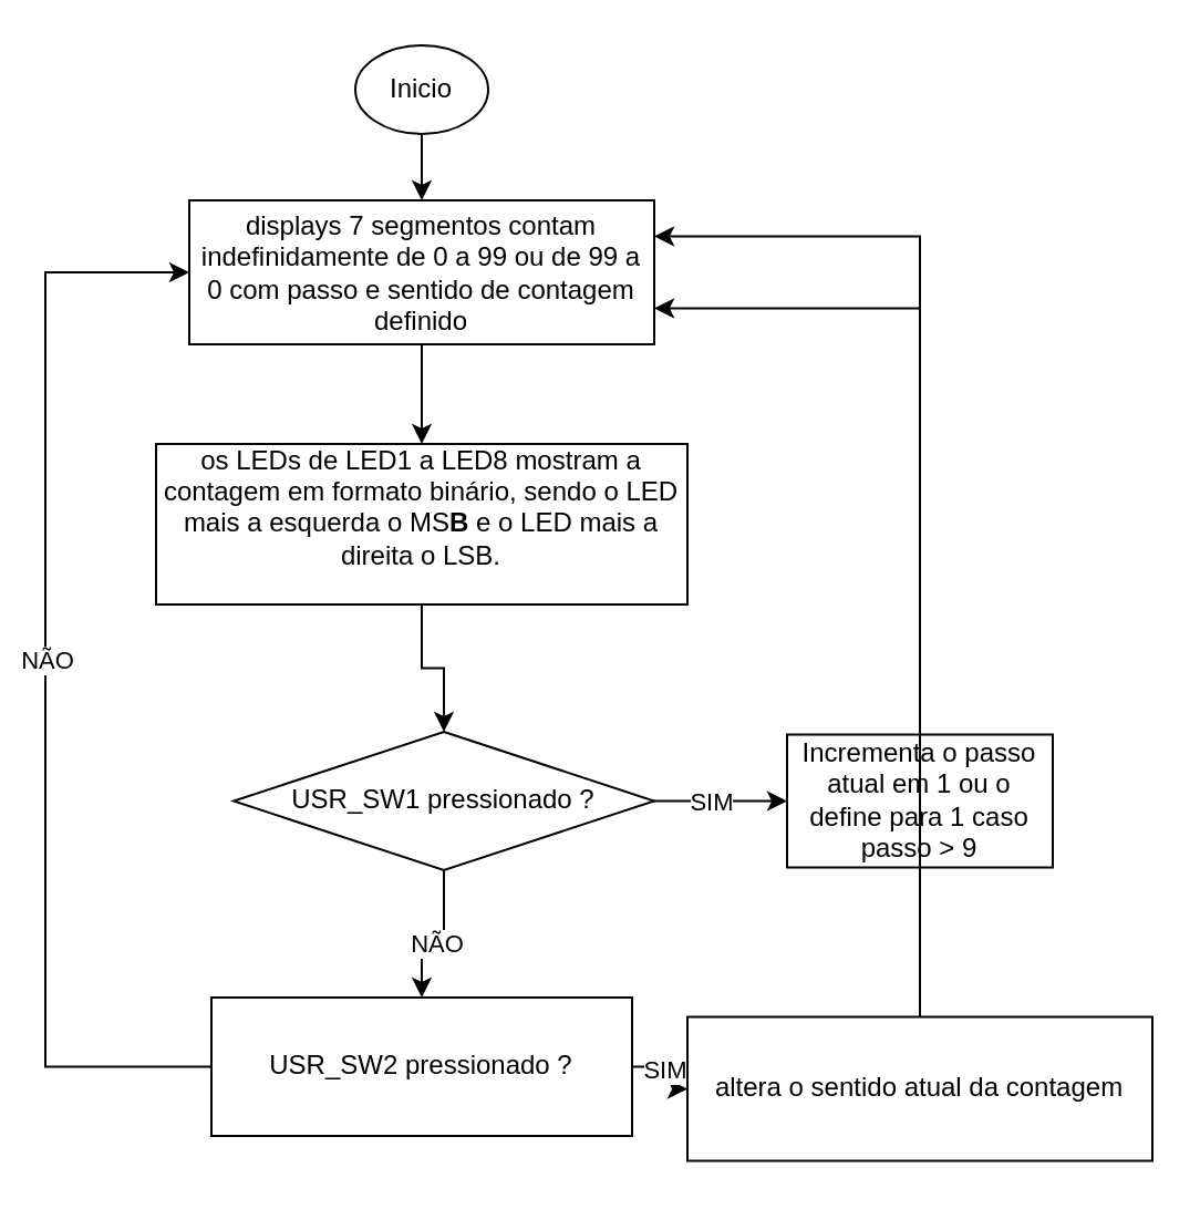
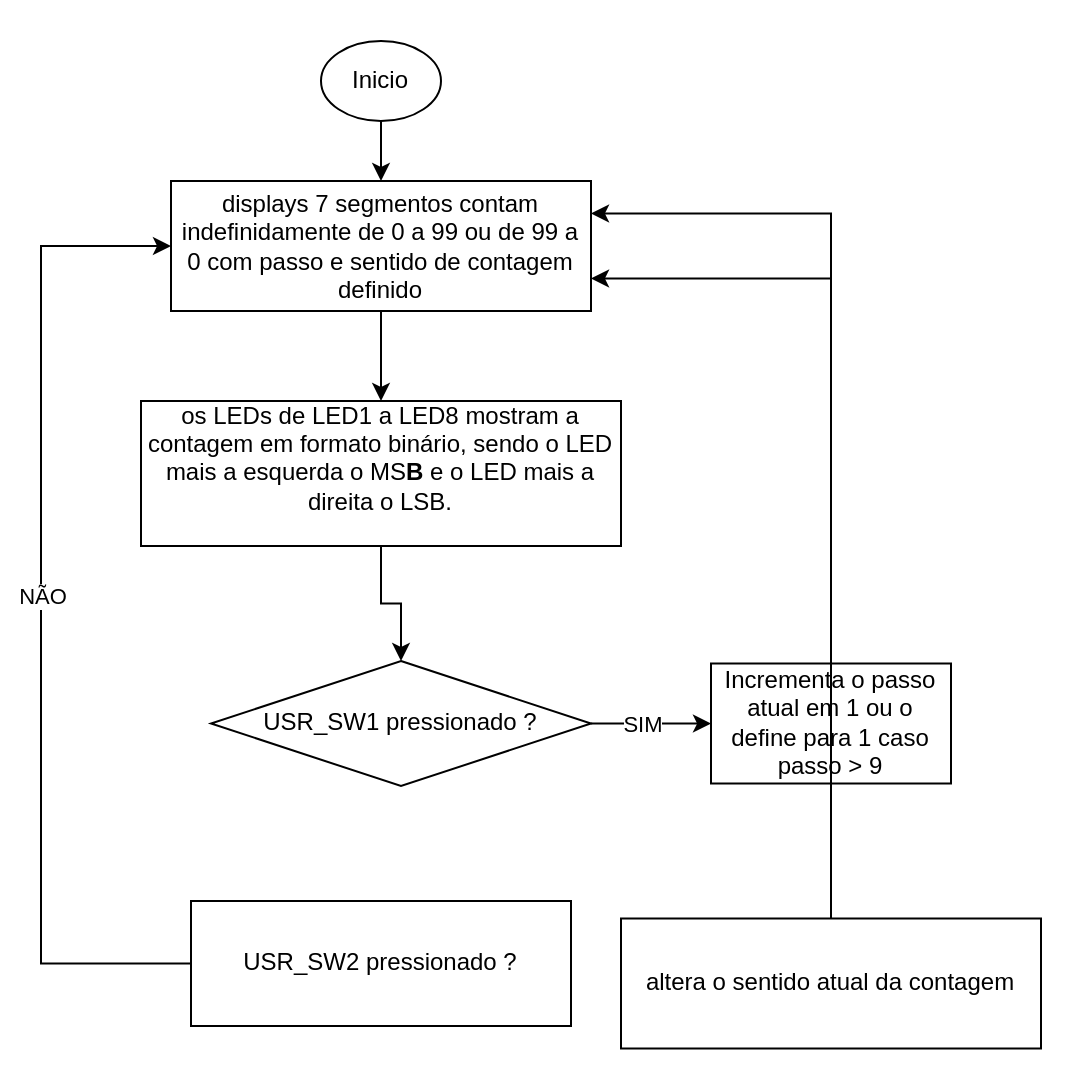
- <mxCell id="8" value="" style="edgeStyle=orthogonalEdgeStyle;rounded=0;orthogonalLoop=1;jettySize=auto;html=1;" edge="1" parent="1" source="10" target="17"><mxGeometry relative="1" as="geometry" /></mxCell>
- <mxCell id="9" value="NÃO" style="edgeLabel;html=1;align=center;verticalAlign=middle;resizable=0;points=[];" vertex="1" connectable="0" parent="8"><mxGeometry x="-0.043" y="3" relative="1" as="geometry"><mxPoint y="1" as="offset" /></mxGeometry></mxCell>
- <mxCell id="13" style="edgeStyle=orthogonalEdgeStyle;rounded=0;orthogonalLoop=1;jettySize=auto;html=1;exitX=1;exitY=0.5;exitDx=0;exitDy=0;" edge="1" parent="1" source="17" target="19"><mxGeometry relative="1" as="geometry" /></mxCell>
- <mxCell id="14" value="SIM" style="edgeLabel;html=1;align=center;verticalAlign=middle;resizable=0;points=[];" vertex="1" connectable="0" parent="13"><mxGeometry x="-0.158" y="-1" relative="1" as="geometry"><mxPoint as="offset" /></mxGeometry></mxCell>
